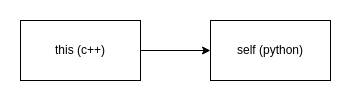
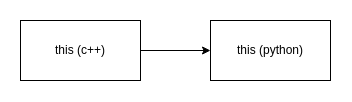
- <mxCell id="4" value="self (python)" style="rounded=0;whiteSpace=wrap;html=1;" parent="1" vertex="1"><mxGeometry x="210" y="20" width="120" height="60" as="geometry" /></mxCell>
+ <mxCell id="4" value="this (python)" style="rounded=0;whiteSpace=wrap;html=1;" parent="1" vertex="1"><mxGeometry x="210" y="20" width="120" height="60" as="geometry" /></mxCell>
